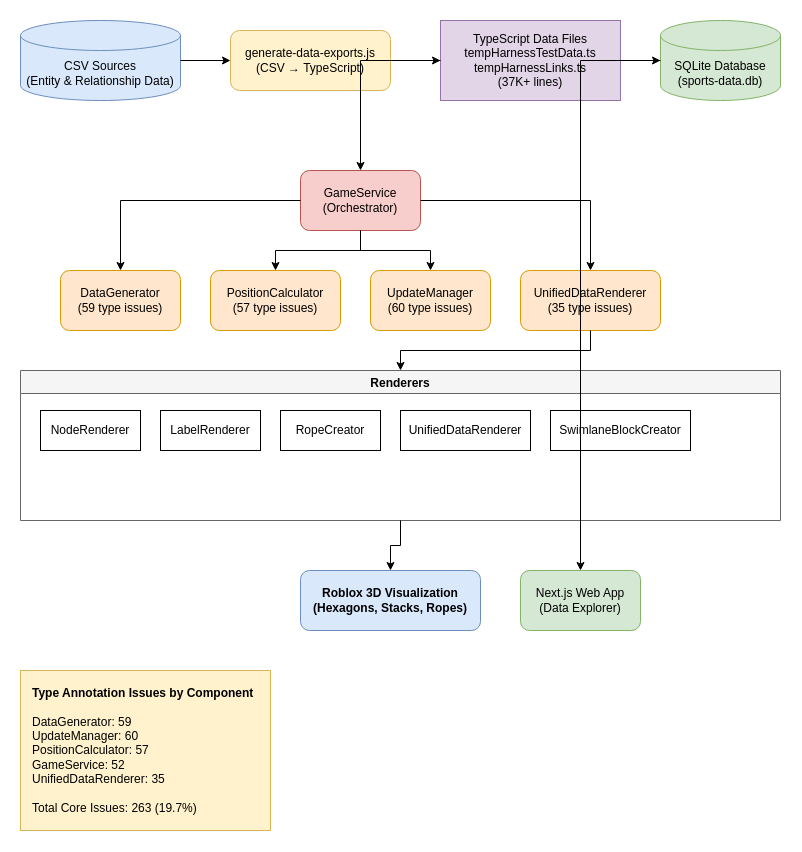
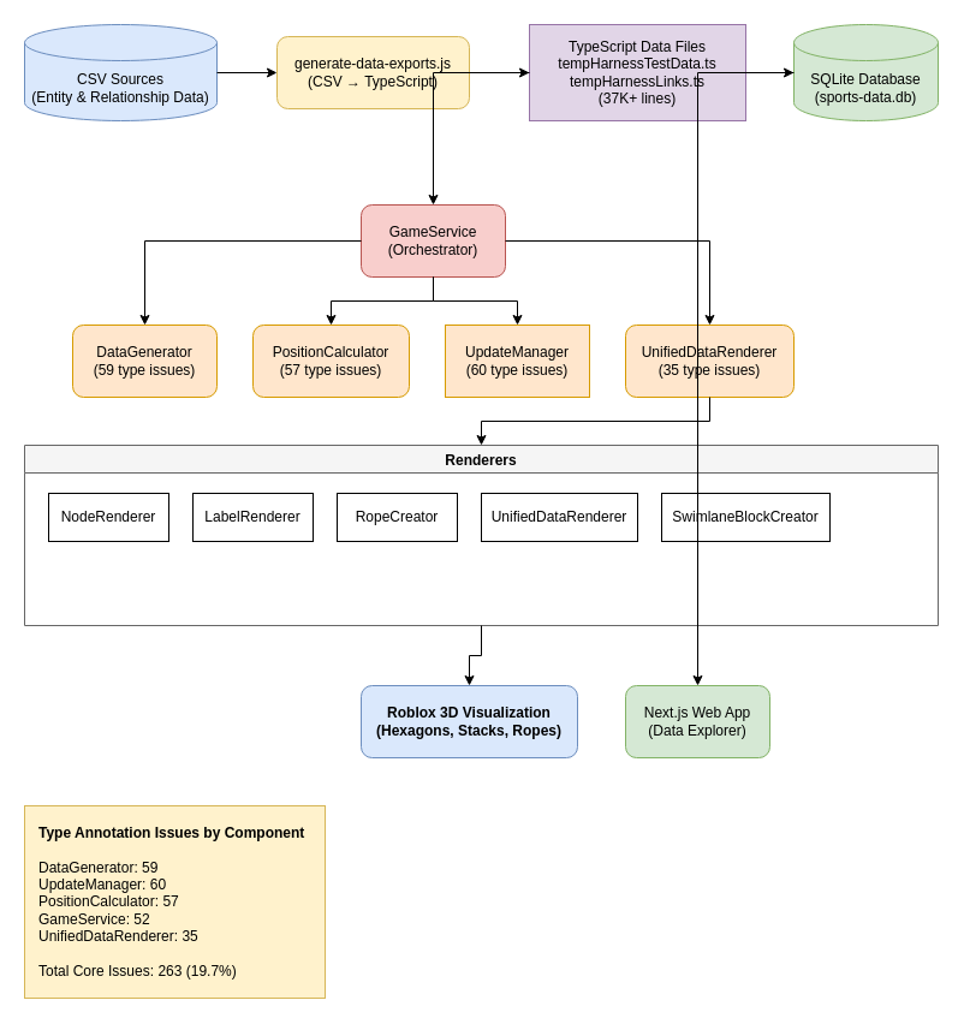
- <mxCell id="9" value="UpdateManager&#10;(60 type issues)" style="rounded=1;whiteSpace=wrap;html=1;fillColor=#ffe6cc;strokeColor=#d79b00;" vertex="1" parent="1"><mxGeometry x="370" y="270" width="120" height="60" as="geometry" /></mxCell>
+ <mxCell id="9" value="UpdateManager&#10;(60 type issues)" style="whiteSpace=wrap;html=1;fillColor=#ffe6cc;strokeColor=#d79b00;rounded=0;" vertex="1" parent="1"><mxGeometry x="370" y="270" width="120" height="60" as="geometry" /></mxCell>
